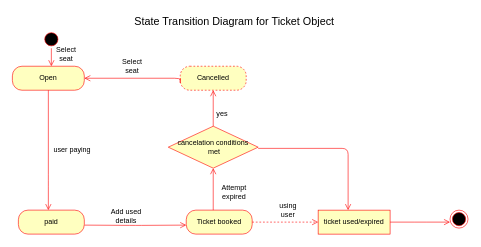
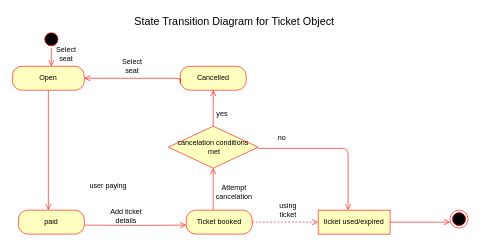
- <mxCell id="14" value="Cancelled" style="rounded=1;whiteSpace=wrap;html=1;arcSize=40;fontColor=#000000;fillColor=#ffffc0;strokeColor=#ff0000;dashed=1;" vertex="1" parent="1"><mxGeometry x="300" y="110" width="110" height="40" as="geometry" /></mxCell>
+ <mxCell id="14" value="Cancelled" style="rounded=1;whiteSpace=wrap;html=1;arcSize=40;fontColor=#000000;fillColor=#ffffc0;strokeColor=#ff0000;" vertex="1" parent="1"><mxGeometry x="300" y="110" width="110" height="40" as="geometry" /></mxCell>
+ <mxCell id="27" value="no" style="text;html=1;strokeColor=none;fillColor=none;align=center;verticalAlign=middle;whiteSpace=wrap;rounded=0;" vertex="1" parent="1"><mxGeometry x="450" y="220" width="40" height="20" as="geometry" /></mxCell>
- <mxCell id="17" value="user paying" style="text;html=1;strokeColor=none;fillColor=none;align=center;verticalAlign=middle;whiteSpace=wrap;rounded=0;" vertex="1" parent="1"><mxGeometry x="75" y="240" width="90" height="20" as="geometry" /></mxCell>
+ <mxCell id="17" value="user paying" style="text;html=1;strokeColor=none;fillColor=none;align=center;verticalAlign=middle;whiteSpace=wrap;rounded=0;" vertex="1" parent="1"><mxGeometry x="135" y="300" width="90" height="20" as="geometry" /></mxCell>
- <mxCell id="25" value="Attempt expired" style="text;html=1;strokeColor=none;fillColor=none;align=center;verticalAlign=middle;whiteSpace=wrap;rounded=0;" vertex="1" parent="1"><mxGeometry x="370" y="310" width="40" height="20" as="geometry" /></mxCell>
+ <mxCell id="25" value="Attempt cancelation" style="text;html=1;strokeColor=none;fillColor=none;align=center;verticalAlign=middle;whiteSpace=wrap;rounded=0;" vertex="1" parent="1"><mxGeometry x="370" y="310" width="40" height="20" as="geometry" /></mxCell>
- <mxCell id="19" value="using user" style="text;html=1;strokeColor=none;fillColor=none;align=center;verticalAlign=middle;whiteSpace=wrap;rounded=0;" vertex="1" parent="1"><mxGeometry x="460" y="340" width="40" height="20" as="geometry" /></mxCell>
+ <mxCell id="19" value="using ticket" style="text;html=1;strokeColor=none;fillColor=none;align=center;verticalAlign=middle;whiteSpace=wrap;rounded=0;" vertex="1" parent="1"><mxGeometry x="460" y="340" width="40" height="20" as="geometry" /></mxCell>
- <mxCell id="16" value="Add used details" style="text;html=1;strokeColor=none;fillColor=none;align=center;verticalAlign=middle;whiteSpace=wrap;rounded=0;" vertex="1" parent="1"><mxGeometry x="165" y="350" width="90" height="20" as="geometry" /></mxCell>
+ <mxCell id="16" value="Add ticket details" style="text;html=1;strokeColor=none;fillColor=none;align=center;verticalAlign=middle;whiteSpace=wrap;rounded=0;" vertex="1" parent="1"><mxGeometry x="165" y="350" width="90" height="20" as="geometry" /></mxCell>
